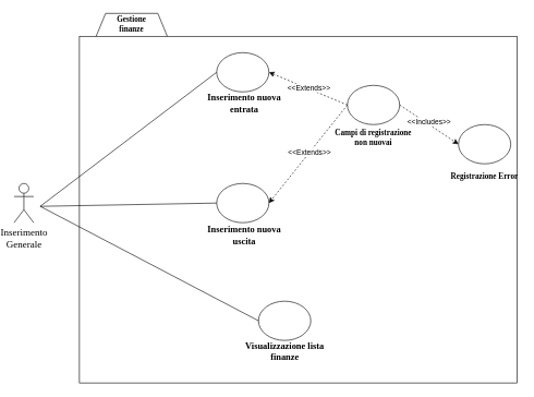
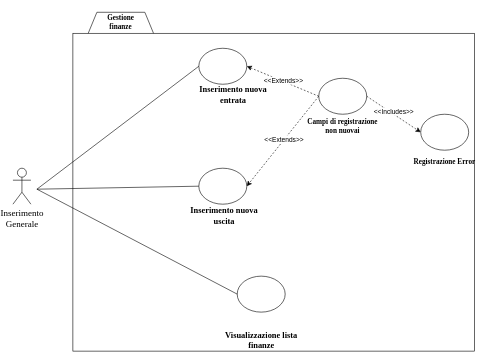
- <mxCell id="9" value="&lt;font face=&quot;Times New Roman&quot;&gt;&lt;b&gt;&lt;span style=&quot;font-size: 14px&quot;&gt;Inserimento&amp;nbsp;nuova entrata&lt;/span&gt;&lt;/b&gt;&lt;/font&gt;" style="text;html=1;strokeColor=none;fillColor=none;align=center;verticalAlign=middle;whiteSpace=wrap;rounded=0;" parent="1" vertex="1"><mxGeometry x="300" y="148" width="145" height="20" as="geometry" /></mxCell>
+ <mxCell id="9" value="&lt;font face=&quot;Times New Roman&quot;&gt;&lt;b&gt;&lt;span style=&quot;font-size: 14px&quot;&gt;Inserimento&amp;nbsp;nuova entrata&lt;/span&gt;&lt;/b&gt;&lt;/font&gt;" style="text;html=1;strokeColor=none;fillColor=none;align=center;verticalAlign=middle;whiteSpace=wrap;rounded=0;" parent="1" vertex="1"><mxGeometry x="315" y="148" width="145" height="20" as="geometry" /></mxCell>
- <mxCell id="10" value="&lt;font face=&quot;Times New Roman&quot;&gt;&lt;span style=&quot;font-size: 14px&quot;&gt;&lt;b&gt;Visualizzazione lista finanze&lt;/b&gt;&lt;/span&gt;&lt;/font&gt;" style="text;html=1;strokeColor=none;fillColor=none;align=center;verticalAlign=middle;whiteSpace=wrap;rounded=0;" parent="1" vertex="1"><mxGeometry x="361.5" y="527" width="145" height="20" as="geometry" /></mxCell>
+ <mxCell id="10" value="&lt;font face=&quot;Times New Roman&quot;&gt;&lt;span style=&quot;font-size: 14px&quot;&gt;&lt;b&gt;Visualizzazione lista finanze&lt;/b&gt;&lt;/span&gt;&lt;/font&gt;" style="text;html=1;strokeColor=none;fillColor=none;align=center;verticalAlign=middle;whiteSpace=wrap;rounded=0;" parent="1" vertex="1"><mxGeometry x="361.5" y="557" width="145" height="20" as="geometry" /></mxCell>
